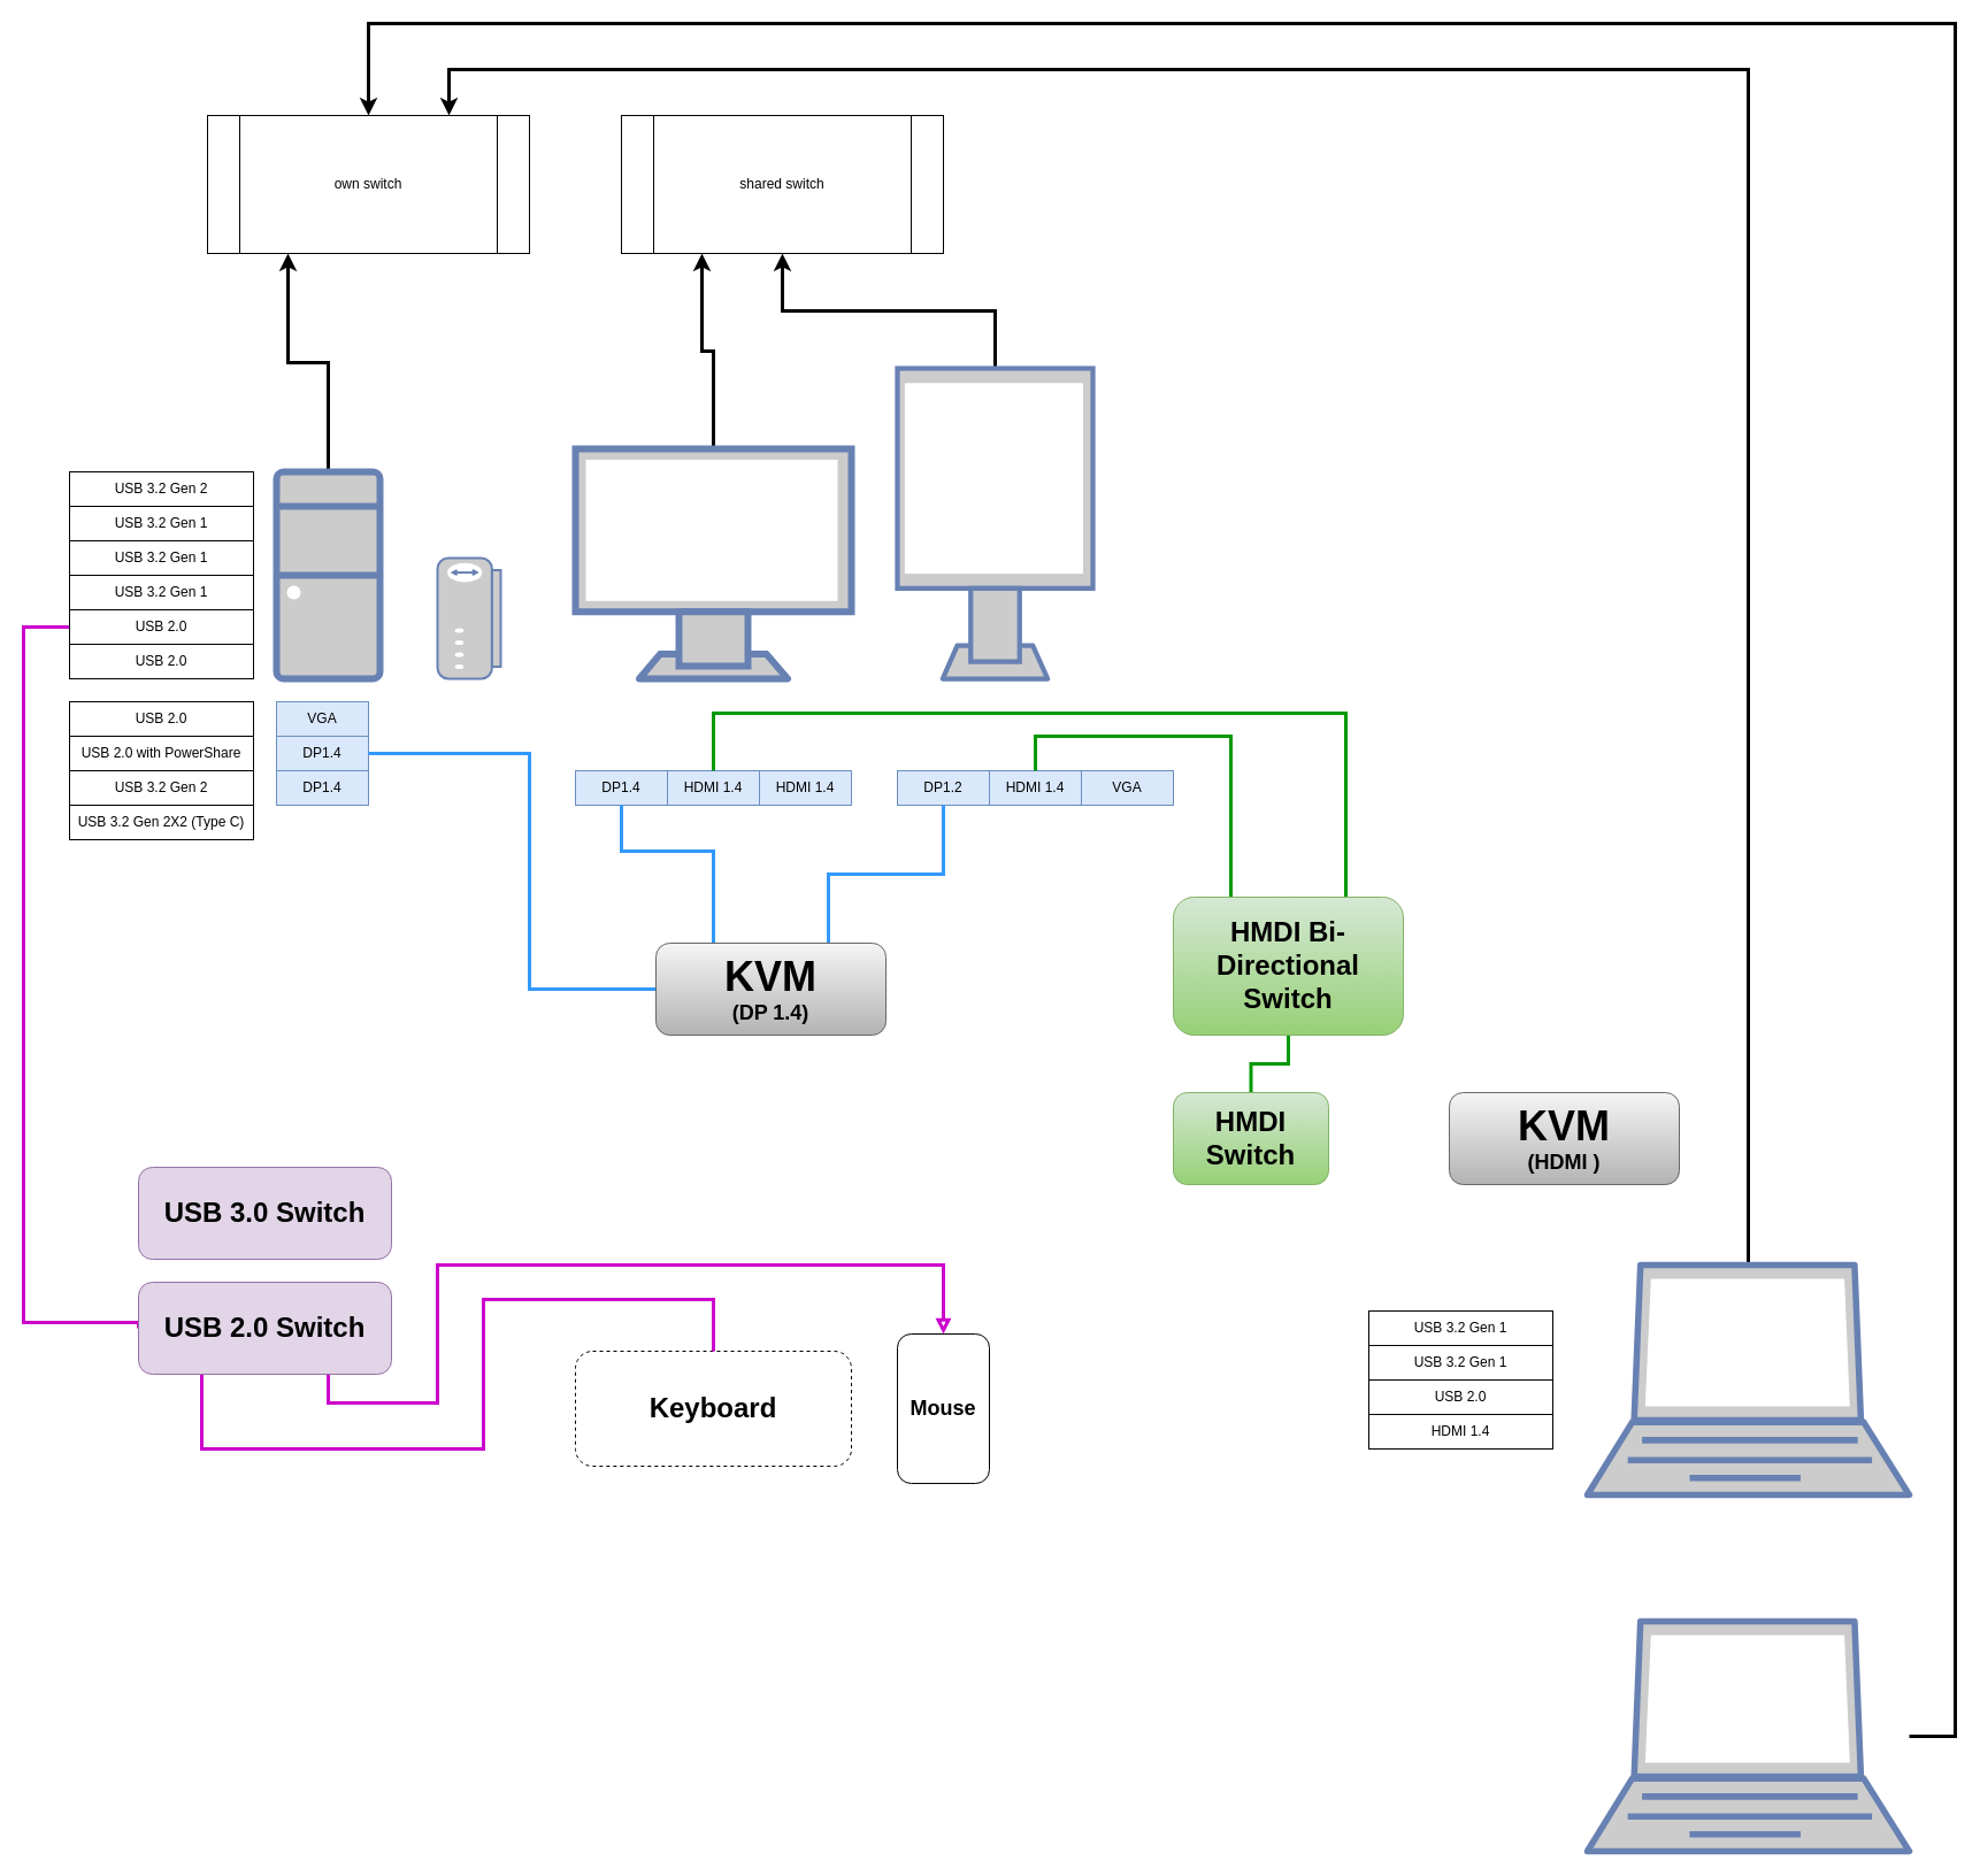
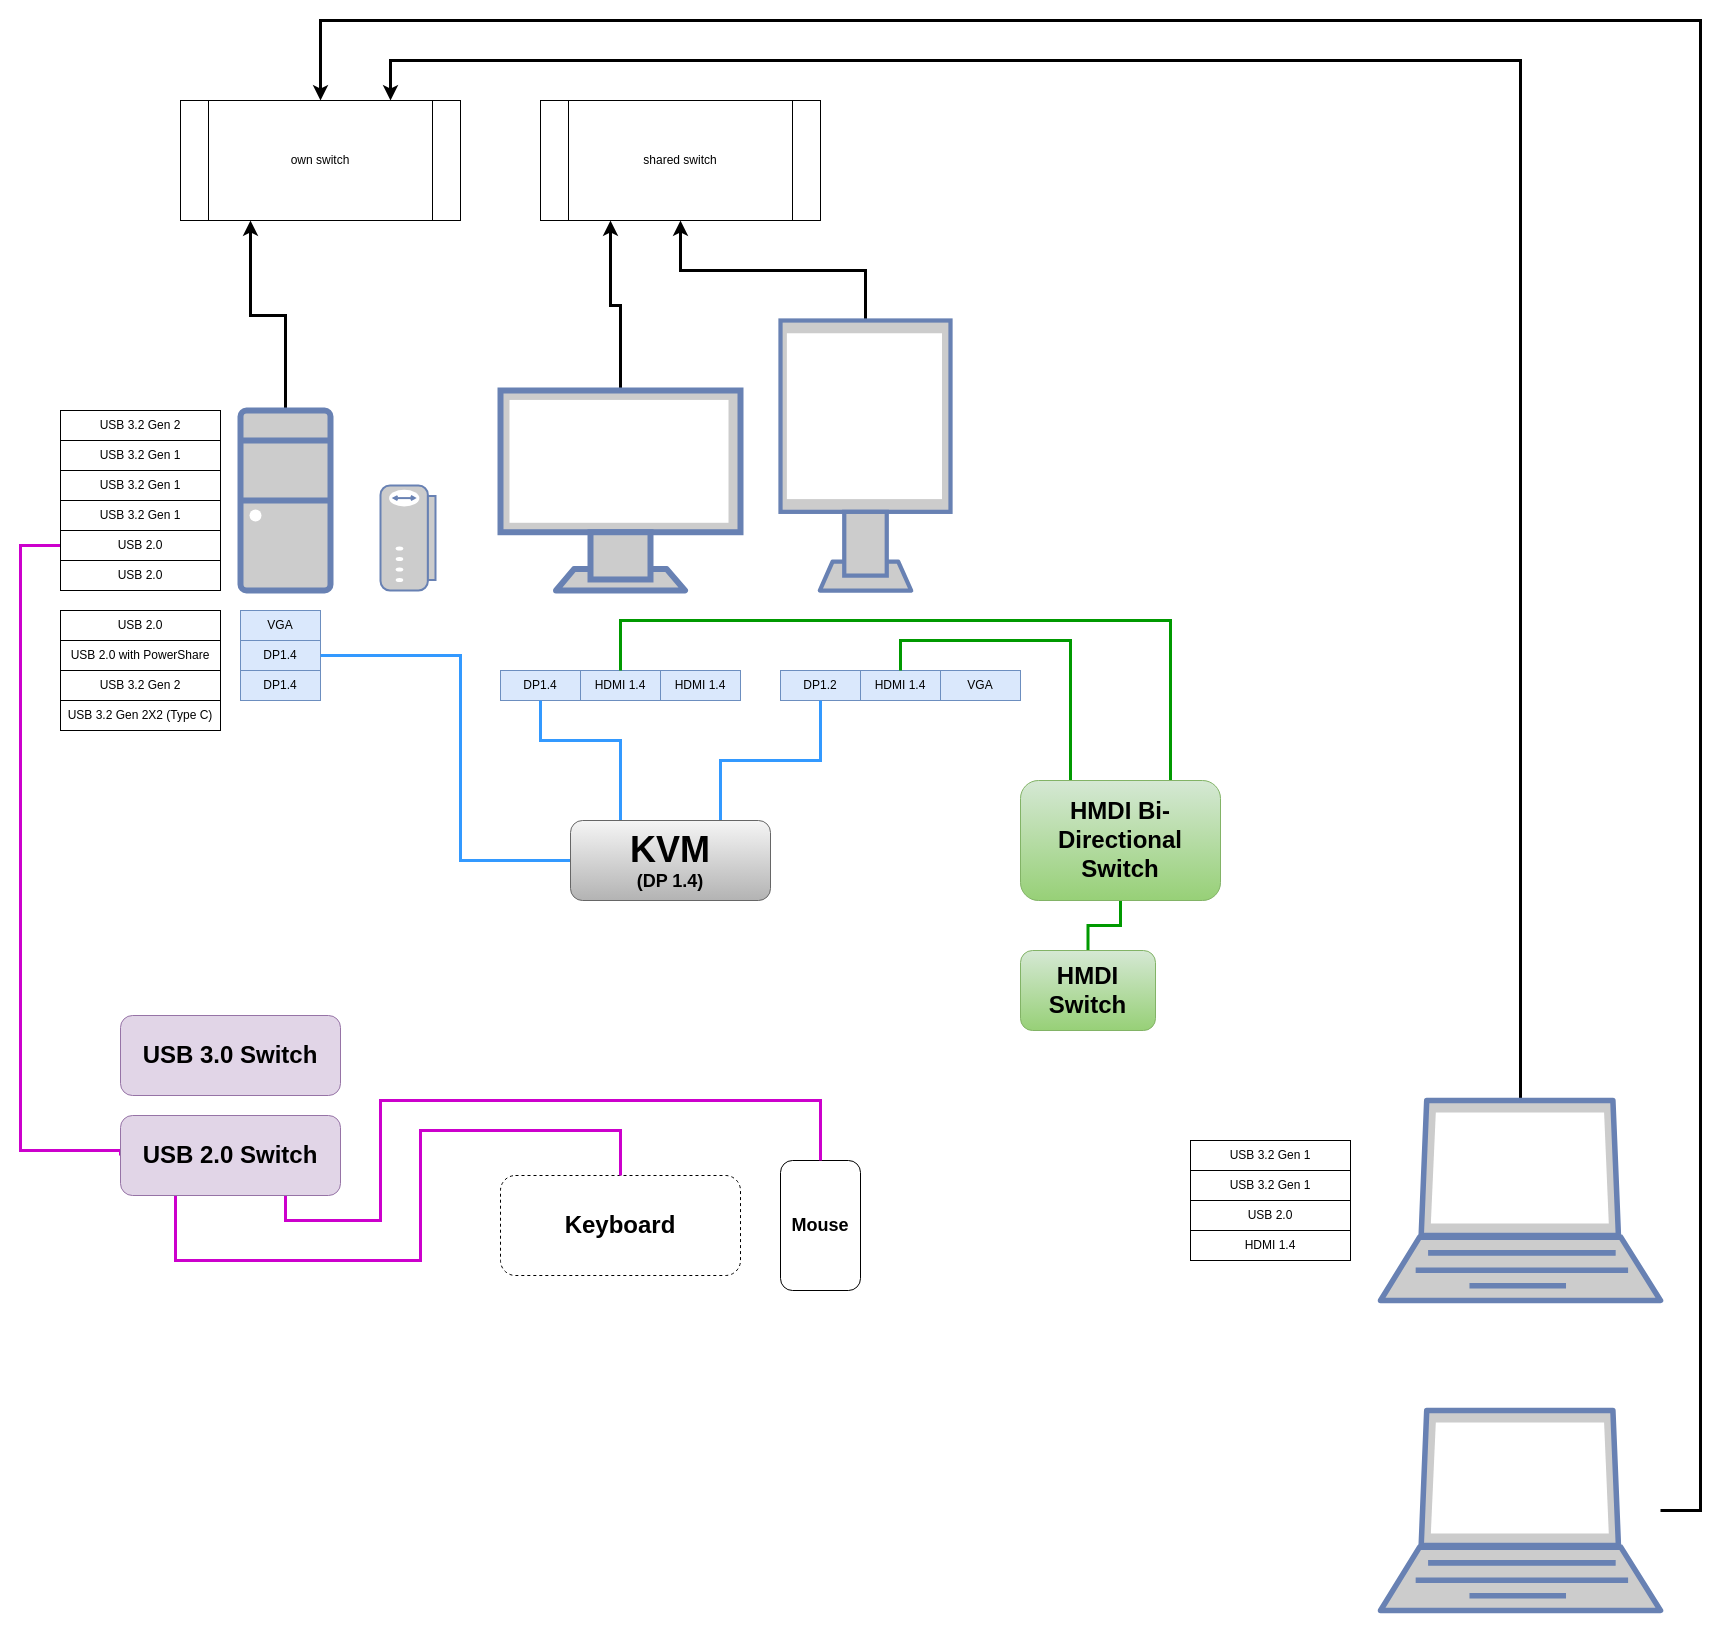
- <mxCell id="44" value="&lt;b&gt;&lt;font style=&quot;&quot;&gt;&lt;span style=&quot;font-size: 36px;&quot;&gt;KVM &lt;/span&gt;&lt;br&gt;&lt;font style=&quot;font-size: 18px;&quot;&gt;(HDMI )&lt;/font&gt;&lt;/font&gt;&lt;/b&gt;" style="rounded=1;whiteSpace=wrap;html=1;fillColor=#f5f5f5;gradientColor=#b3b3b3;strokeColor=#666666;" vertex="1" parent="1"><mxGeometry x="1260" y="950" width="200" height="80" as="geometry" /></mxCell>
- <mxCell id="51" style="edgeStyle=orthogonalEdgeStyle;rounded=0;orthogonalLoop=1;jettySize=auto;html=1;exitX=0.75;exitY=1;exitDx=0;exitDy=0;strokeWidth=3;endArrow=block;endFill=0;strokeColor=#CC00CC;" edge="1" parent="1" source="52" target="9"><mxGeometry relative="1" as="geometry"><Array as="points"><mxPoint x="285" y="1220" /><mxPoint x="380" y="1220" /><mxPoint x="380" y="1100" /><mxPoint x="820" y="1100" /></Array></mxGeometry></mxCell>
+ <mxCell id="51" style="edgeStyle=orthogonalEdgeStyle;rounded=0;orthogonalLoop=1;jettySize=auto;html=1;exitX=0.75;exitY=1;exitDx=0;exitDy=0;strokeWidth=3;endArrow=none;endFill=0;strokeColor=#CC00CC;" edge="1" parent="1" source="52" target="9"><mxGeometry relative="1" as="geometry"><Array as="points"><mxPoint x="285" y="1220" /><mxPoint x="380" y="1220" /><mxPoint x="380" y="1100" /><mxPoint x="820" y="1100" /></Array></mxGeometry></mxCell>
